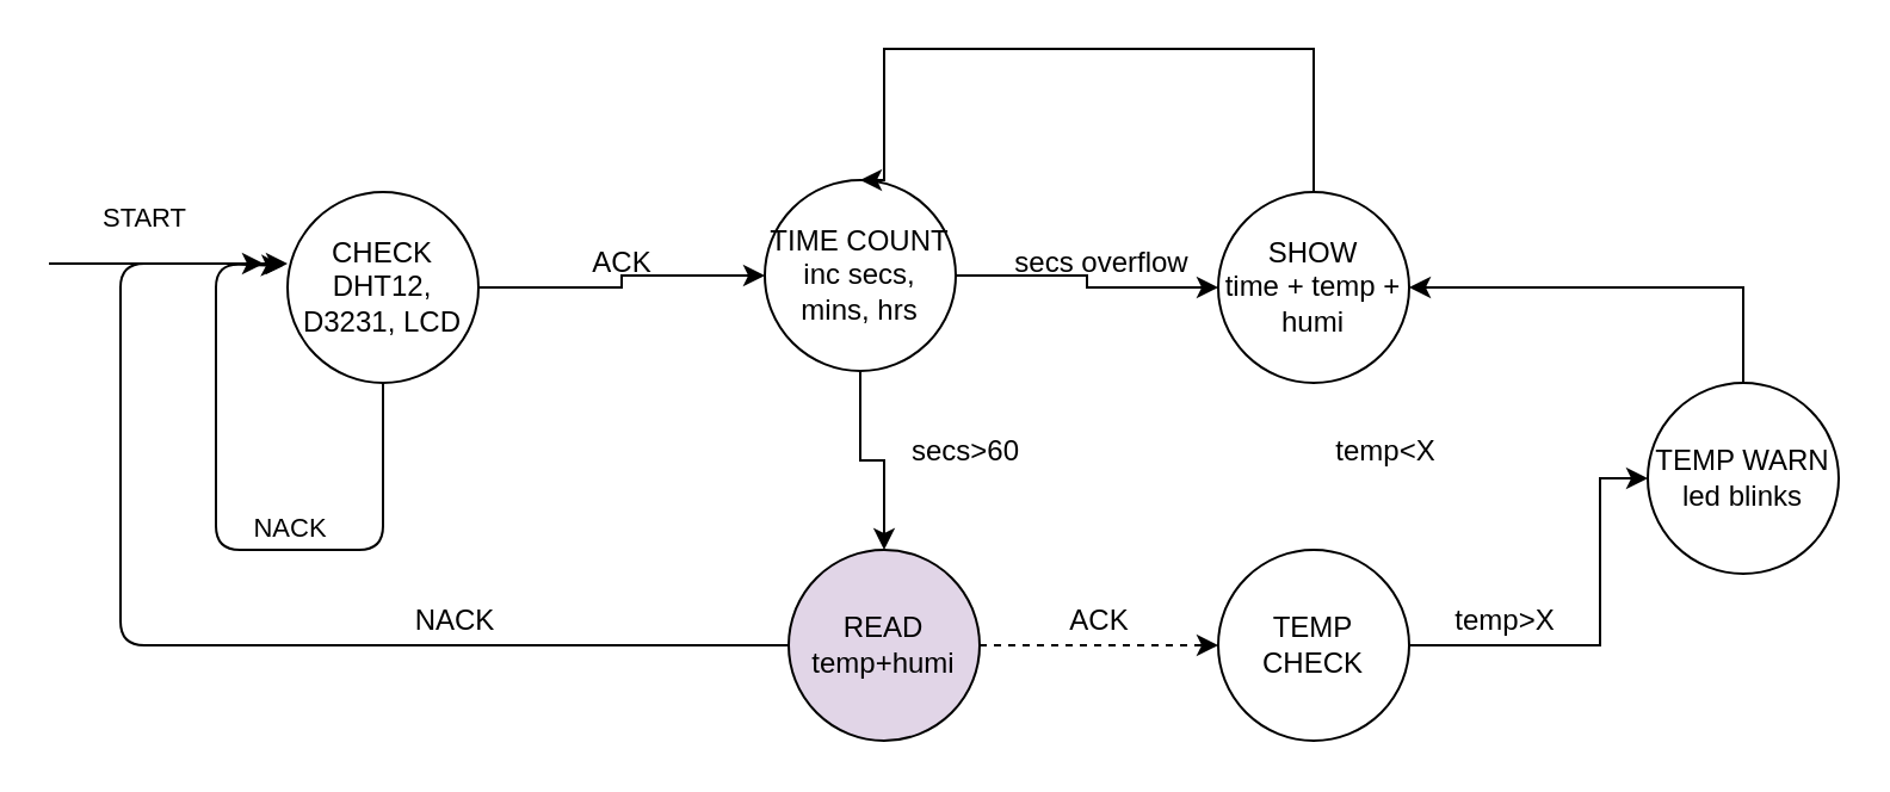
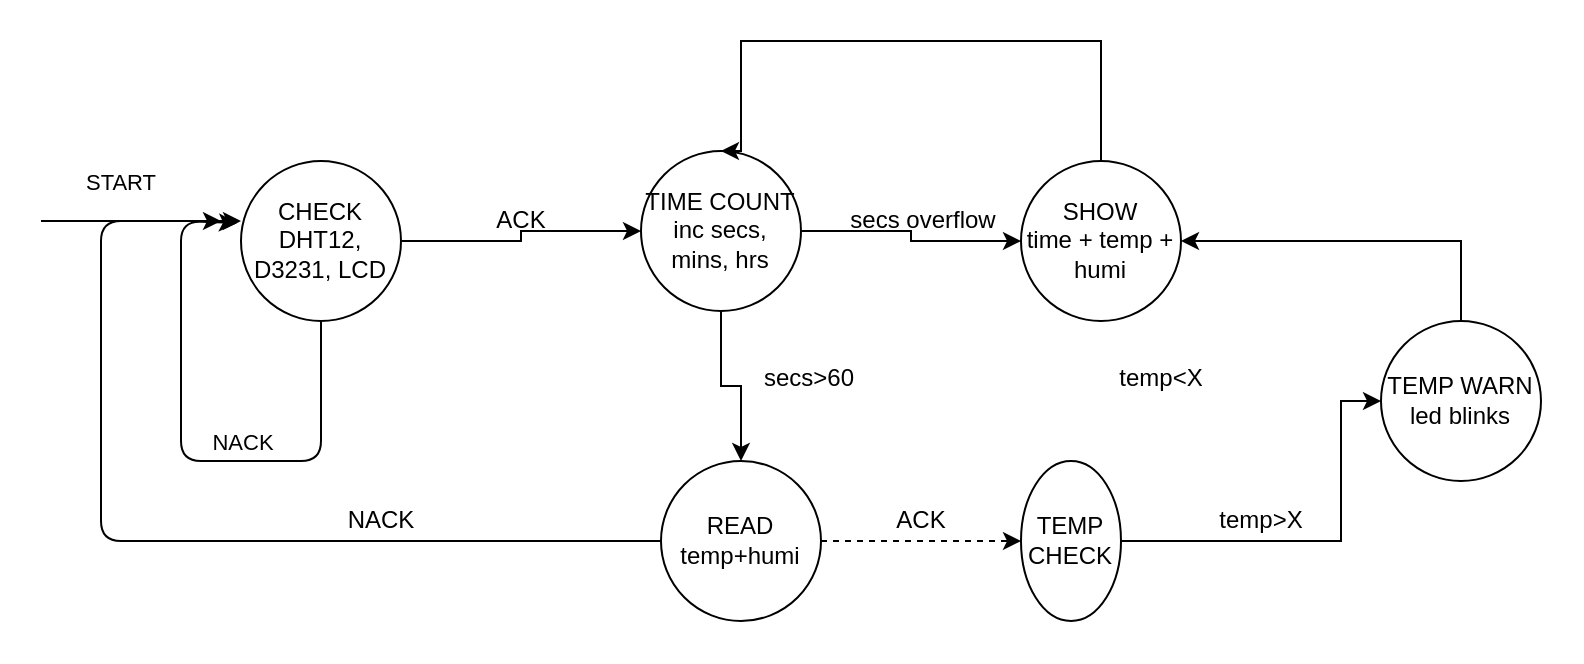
- <mxCell id="8" value="READ&lt;br&gt;temp+humi" style="ellipse;whiteSpace=wrap;html=1;aspect=fixed;fillColor=#e1d5e7;" vertex="1" parent="1"><mxGeometry x="330" y="230" width="80" height="80" as="geometry" /></mxCell>
+ <mxCell id="8" value="READ&lt;br&gt;temp+humi" style="ellipse;whiteSpace=wrap;html=1;aspect=fixed;" vertex="1" parent="1"><mxGeometry x="330" y="230" width="80" height="80" as="geometry" /></mxCell>
- <mxCell id="13" value="TEMP CHECK" style="ellipse;whiteSpace=wrap;html=1;aspect=fixed;" vertex="1" parent="1"><mxGeometry x="510" y="230" width="80" height="80" as="geometry" /></mxCell>
+ <mxCell id="13" value="TEMP CHECK" style="ellipse;whiteSpace=wrap;html=1;aspect=fixed;" vertex="1" parent="1"><mxGeometry x="510" y="230" width="50" height="80" as="geometry" /></mxCell>
